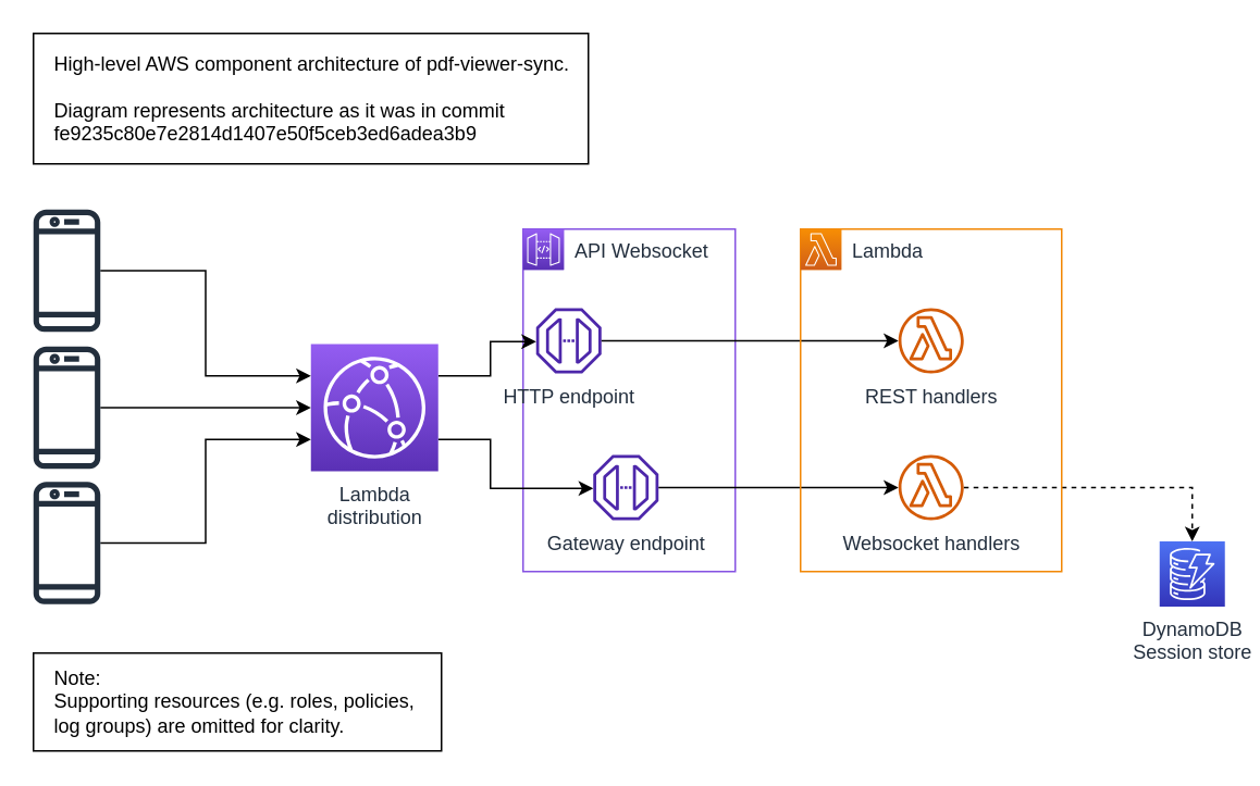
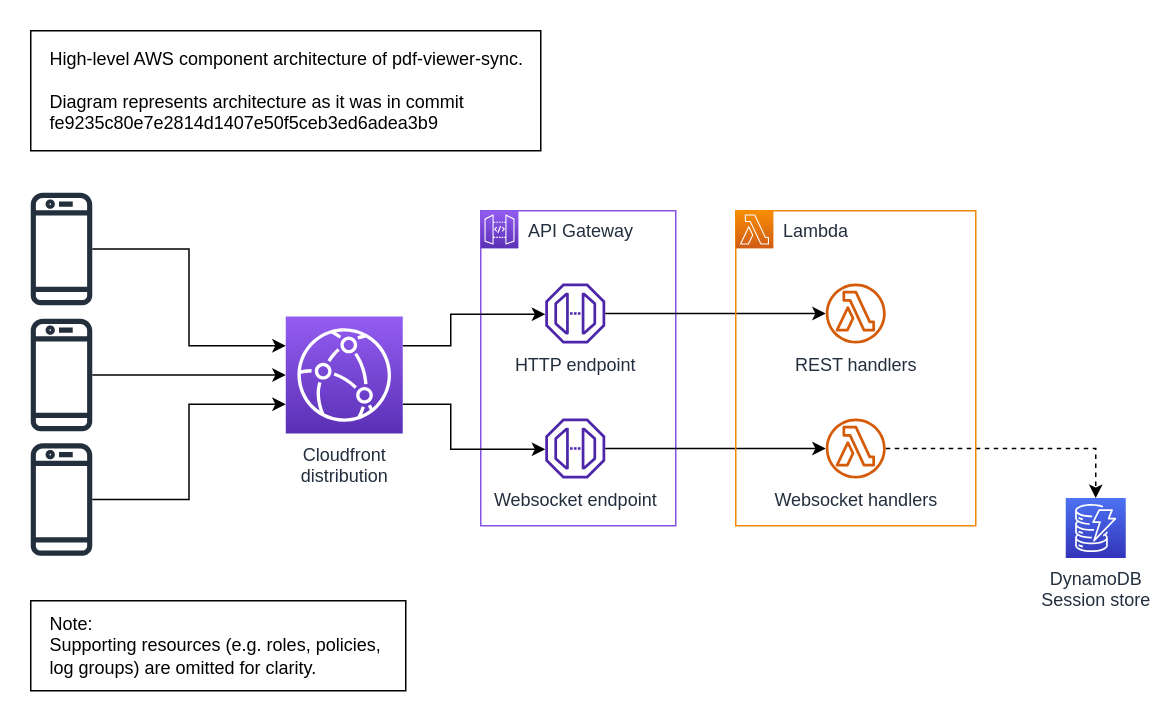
- <mxCell id="2" value="API Websocket" style="points=[[0,0],[0.25,0],[0.5,0],[0.75,0],[1,0],[1,0.25],[1,0.5],[1,0.75],[1,1],[0.75,1],[0.5,1],[0.25,1],[0,1],[0,0.75],[0,0.5],[0,0.25]];outlineConnect=0;gradientColor=none;html=1;whiteSpace=wrap;fontSize=12;fontStyle=0;container=1;pointerEvents=0;collapsible=0;recursiveResize=0;shape=mxgraph.aws4.group;grIcon=mxgraph.aws4.group_aws_cloud_alt;strokeColor=#8552e2;fillColor=none;verticalAlign=top;align=left;spacingLeft=30;fontColor=#232F3E;dashed=0;" parent="1" vertex="1"><mxGeometry x="320" y="140" width="130" height="210" as="geometry" /></mxCell>
+ <mxCell id="2" value="API Gateway" style="points=[[0,0],[0.25,0],[0.5,0],[0.75,0],[1,0],[1,0.25],[1,0.5],[1,0.75],[1,1],[0.75,1],[0.5,1],[0.25,1],[0,1],[0,0.75],[0,0.5],[0,0.25]];outlineConnect=0;gradientColor=none;html=1;whiteSpace=wrap;fontSize=12;fontStyle=0;container=1;pointerEvents=0;collapsible=0;recursiveResize=0;shape=mxgraph.aws4.group;grIcon=mxgraph.aws4.group_aws_cloud_alt;strokeColor=#8552e2;fillColor=none;verticalAlign=top;align=left;spacingLeft=30;fontColor=#232F3E;dashed=0;" parent="1" vertex="1"><mxGeometry x="320" y="140" width="130" height="210" as="geometry" /></mxCell>
- <mxCell id="4" value="HTTP endpoint" style="sketch=0;outlineConnect=0;fontColor=#232F3E;gradientColor=none;fillColor=#4D27AA;strokeColor=none;dashed=0;verticalLabelPosition=bottom;verticalAlign=top;align=center;html=1;fontSize=12;fontStyle=0;aspect=fixed;pointerEvents=1;shape=mxgraph.aws4.endpoint;movable=1;resizable=1;rotatable=1;deletable=1;editable=1;locked=0;connectable=1;" parent="2" vertex="1"><mxGeometry x="8" y="48.5" width="40" height="40" as="geometry" /></mxCell>
+ <mxCell id="4" value="HTTP endpoint" style="sketch=0;outlineConnect=0;fontColor=#232F3E;gradientColor=none;fillColor=#4D27AA;strokeColor=none;dashed=0;verticalLabelPosition=bottom;verticalAlign=top;align=center;html=1;fontSize=12;fontStyle=0;aspect=fixed;pointerEvents=1;shape=mxgraph.aws4.endpoint;movable=1;resizable=1;rotatable=1;deletable=1;editable=1;locked=0;connectable=1;" parent="2" vertex="1"><mxGeometry x="43" y="48.5" width="40" height="40" as="geometry" /></mxCell>
- <mxCell id="8" value="Lambda&lt;br&gt;distribution" style="sketch=0;points=[[0,0,0],[0.25,0,0],[0.5,0,0],[0.75,0,0],[1,0,0],[0,1,0],[0.25,1,0],[0.5,1,0],[0.75,1,0],[1,1,0],[0,0.25,0],[0,0.5,0],[0,0.75,0],[1,0.25,0],[1,0.5,0],[1,0.75,0]];outlineConnect=0;fontColor=#232F3E;gradientColor=#945DF2;gradientDirection=north;fillColor=#5A30B5;strokeColor=#ffffff;dashed=0;verticalLabelPosition=bottom;verticalAlign=top;align=center;html=1;fontSize=12;fontStyle=0;aspect=fixed;shape=mxgraph.aws4.resourceIcon;resIcon=mxgraph.aws4.cloudfront;" parent="1" vertex="1"><mxGeometry x="190" y="210.5" width="78" height="78" as="geometry" /></mxCell>
+ <mxCell id="8" value="Cloudfront&lt;br&gt;distribution" style="sketch=0;points=[[0,0,0],[0.25,0,0],[0.5,0,0],[0.75,0,0],[1,0,0],[0,1,0],[0.25,1,0],[0.5,1,0],[0.75,1,0],[1,1,0],[0,0.25,0],[0,0.5,0],[0,0.75,0],[1,0.25,0],[1,0.5,0],[1,0.75,0]];outlineConnect=0;fontColor=#232F3E;gradientColor=#945DF2;gradientDirection=north;fillColor=#5A30B5;strokeColor=#ffffff;dashed=0;verticalLabelPosition=bottom;verticalAlign=top;align=center;html=1;fontSize=12;fontStyle=0;aspect=fixed;shape=mxgraph.aws4.resourceIcon;resIcon=mxgraph.aws4.cloudfront;" parent="1" vertex="1"><mxGeometry x="190" y="210.5" width="78" height="78" as="geometry" /></mxCell>
- <mxCell id="5" value="Gateway endpoint" style="sketch=0;outlineConnect=0;fontColor=#232F3E;gradientColor=none;fillColor=#4D27AA;strokeColor=none;dashed=0;verticalLabelPosition=bottom;verticalAlign=top;align=center;html=1;fontSize=12;fontStyle=0;aspect=fixed;pointerEvents=1;shape=mxgraph.aws4.endpoint;" parent="2" vertex="1"><mxGeometry x="43" y="138.5" width="40" height="40" as="geometry" /></mxCell>
+ <mxCell id="5" value="Websocket endpoint" style="sketch=0;outlineConnect=0;fontColor=#232F3E;gradientColor=none;fillColor=#4D27AA;strokeColor=none;dashed=0;verticalLabelPosition=bottom;verticalAlign=top;align=center;html=1;fontSize=12;fontStyle=0;aspect=fixed;pointerEvents=1;shape=mxgraph.aws4.endpoint;" parent="2" vertex="1"><mxGeometry x="43" y="138.5" width="40" height="40" as="geometry" /></mxCell>
